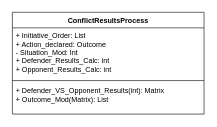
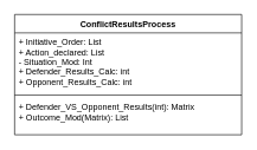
- <mxCell id="3" value="+ Initiative_Order: List&#10;+ Action_declared: Outcome&#10;- Situation_Mod: Int&#10;+ Defender_Results_Calc: int&#10;+ Opponent_Results_Calc: int" style="text;strokeColor=none;fillColor=none;align=left;verticalAlign=top;spacingLeft=4;spacingRight=4;overflow=hidden;rotatable=0;points=[[0,0.5],[1,0.5]];portConstraint=eastwest;" vertex="1" parent="2"><mxGeometry y="26" width="320" height="84" as="geometry" /></mxCell>
+ <mxCell id="3" value="+ Initiative_Order: List&#10;+ Action_declared: List&#10;- Situation_Mod: Int&#10;+ Defender_Results_Calc: int&#10;+ Opponent_Results_Calc: int" style="text;strokeColor=none;fillColor=none;align=left;verticalAlign=top;spacingLeft=4;spacingRight=4;overflow=hidden;rotatable=0;points=[[0,0.5],[1,0.5]];portConstraint=eastwest;" vertex="1" parent="2"><mxGeometry y="26" width="320" height="84" as="geometry" /></mxCell>
